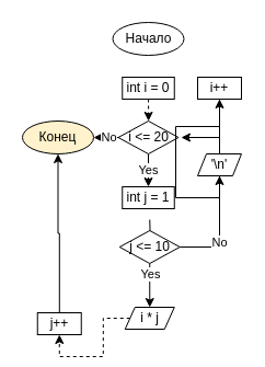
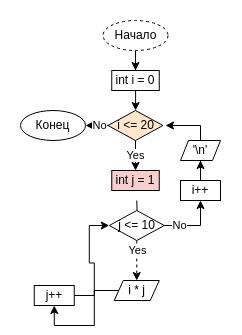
- <mxCell id="3" value="Начало" style="ellipse;whiteSpace=wrap;html=1;" vertex="1" parent="1"><mxGeometry x="102.5" y="20" width="65" height="30" as="geometry" /></mxCell>
+ <mxCell id="3" value="Начало" style="ellipse;whiteSpace=wrap;html=1;dashed=1;" vertex="1" parent="1"><mxGeometry x="102.5" y="20" width="65" height="30" as="geometry" /></mxCell>
+ <mxCell id="2" style="edgeStyle=orthogonalEdgeStyle;rounded=0;orthogonalLoop=1;jettySize=auto;html=1;entryX=0.5;entryY=0;entryDx=0;entryDy=0;" edge="1" parent="1" source="3" target="5"><mxGeometry relative="1" as="geometry" /></mxCell>
- <mxCell id="19" value="i++" style="rounded=0;whiteSpace=wrap;html=1;" vertex="1" parent="1"><mxGeometry x="180" y="70" width="40" height="20" as="geometry" /></mxCell>
+ <mxCell id="19" value="i++" style="rounded=0;whiteSpace=wrap;html=1;" vertex="1" parent="1"><mxGeometry x="180" y="180" width="40" height="20" as="geometry" /></mxCell>
- <mxCell id="4" style="edgeStyle=orthogonalEdgeStyle;rounded=0;orthogonalLoop=1;jettySize=auto;html=1;entryX=0.5;entryY=0;entryDx=0;entryDy=0;dashed=1;" edge="1" parent="1" source="5" target="9"><mxGeometry relative="1" as="geometry" /></mxCell>
+ <mxCell id="4" style="edgeStyle=orthogonalEdgeStyle;rounded=0;orthogonalLoop=1;jettySize=auto;html=1;entryX=0.5;entryY=0;entryDx=0;entryDy=0;" edge="1" parent="1" source="5" target="9"><mxGeometry relative="1" as="geometry" /></mxCell>
- <mxCell id="17" value="Конец" style="ellipse;whiteSpace=wrap;html=1;fillColor=#fff2cc;" vertex="1" parent="1"><mxGeometry x="20" y="110" width="65" height="30" as="geometry" /></mxCell>
+ <mxCell id="17" value="Конец" style="ellipse;whiteSpace=wrap;html=1;" vertex="1" parent="1"><mxGeometry x="20" y="110" width="65" height="30" as="geometry" /></mxCell>
- <mxCell id="9" value="i &amp;lt;= 20" style="rhombus;whiteSpace=wrap;html=1;" vertex="1" parent="1"><mxGeometry x="107.5" y="110" width="55" height="30" as="geometry" /></mxCell>
+ <mxCell id="9" value="i &amp;lt;= 20" style="rhombus;whiteSpace=wrap;html=1;fillColor=#ffe6cc;" vertex="1" parent="1"><mxGeometry x="107.5" y="110" width="55" height="30" as="geometry" /></mxCell>
- <mxCell id="11" value="&lt;div&gt;int j = 1&lt;/div&gt;" style="rounded=0;whiteSpace=wrap;html=1;" vertex="1" parent="1"><mxGeometry x="111.25" y="170" width="47.5" height="20" as="geometry" /></mxCell>
+ <mxCell id="11" value="&lt;div&gt;int j = 1&lt;/div&gt;" style="rounded=0;whiteSpace=wrap;html=1;fillColor=#f8cecc;" vertex="1" parent="1"><mxGeometry x="111.25" y="170" width="47.5" height="20" as="geometry" /></mxCell>
- <mxCell id="22" style="edgeStyle=orthogonalEdgeStyle;rounded=0;orthogonalLoop=1;jettySize=auto;html=1;" edge="1" parent="1" source="23" target="17"><mxGeometry relative="1" as="geometry" /></mxCell>
+ <mxCell id="22" style="edgeStyle=orthogonalEdgeStyle;rounded=0;orthogonalLoop=1;jettySize=auto;html=1;entryX=0;entryY=0.5;entryDx=0;entryDy=0;" edge="1" parent="1" source="23" target="16"><mxGeometry relative="1" as="geometry" /></mxCell>
- <mxCell id="14" style="edgeStyle=orthogonalEdgeStyle;rounded=0;orthogonalLoop=1;jettySize=auto;html=1;entryX=0.5;entryY=0;entryDx=0;entryDy=0;" edge="1" parent="1" source="16" target="21"><mxGeometry relative="1" as="geometry" /></mxCell>
+ <mxCell id="14" style="edgeStyle=orthogonalEdgeStyle;rounded=0;orthogonalLoop=1;jettySize=auto;html=1;entryX=0.5;entryY=0;entryDx=0;entryDy=0;dashed=1;" edge="1" parent="1" source="16" target="21"><mxGeometry relative="1" as="geometry" /></mxCell>
- <mxCell id="20" style="edgeStyle=orthogonalEdgeStyle;rounded=0;orthogonalLoop=1;jettySize=auto;html=1;entryX=0.5;entryY=1;entryDx=0;entryDy=0;dashed=1;" edge="1" parent="1" source="21" target="23"><mxGeometry relative="1" as="geometry" /></mxCell>
+ <mxCell id="20" style="edgeStyle=orthogonalEdgeStyle;rounded=0;orthogonalLoop=1;jettySize=auto;html=1;entryX=0.5;entryY=1;entryDx=0;entryDy=0;" edge="1" parent="1" source="21" target="23"><mxGeometry relative="1" as="geometry" /></mxCell>
